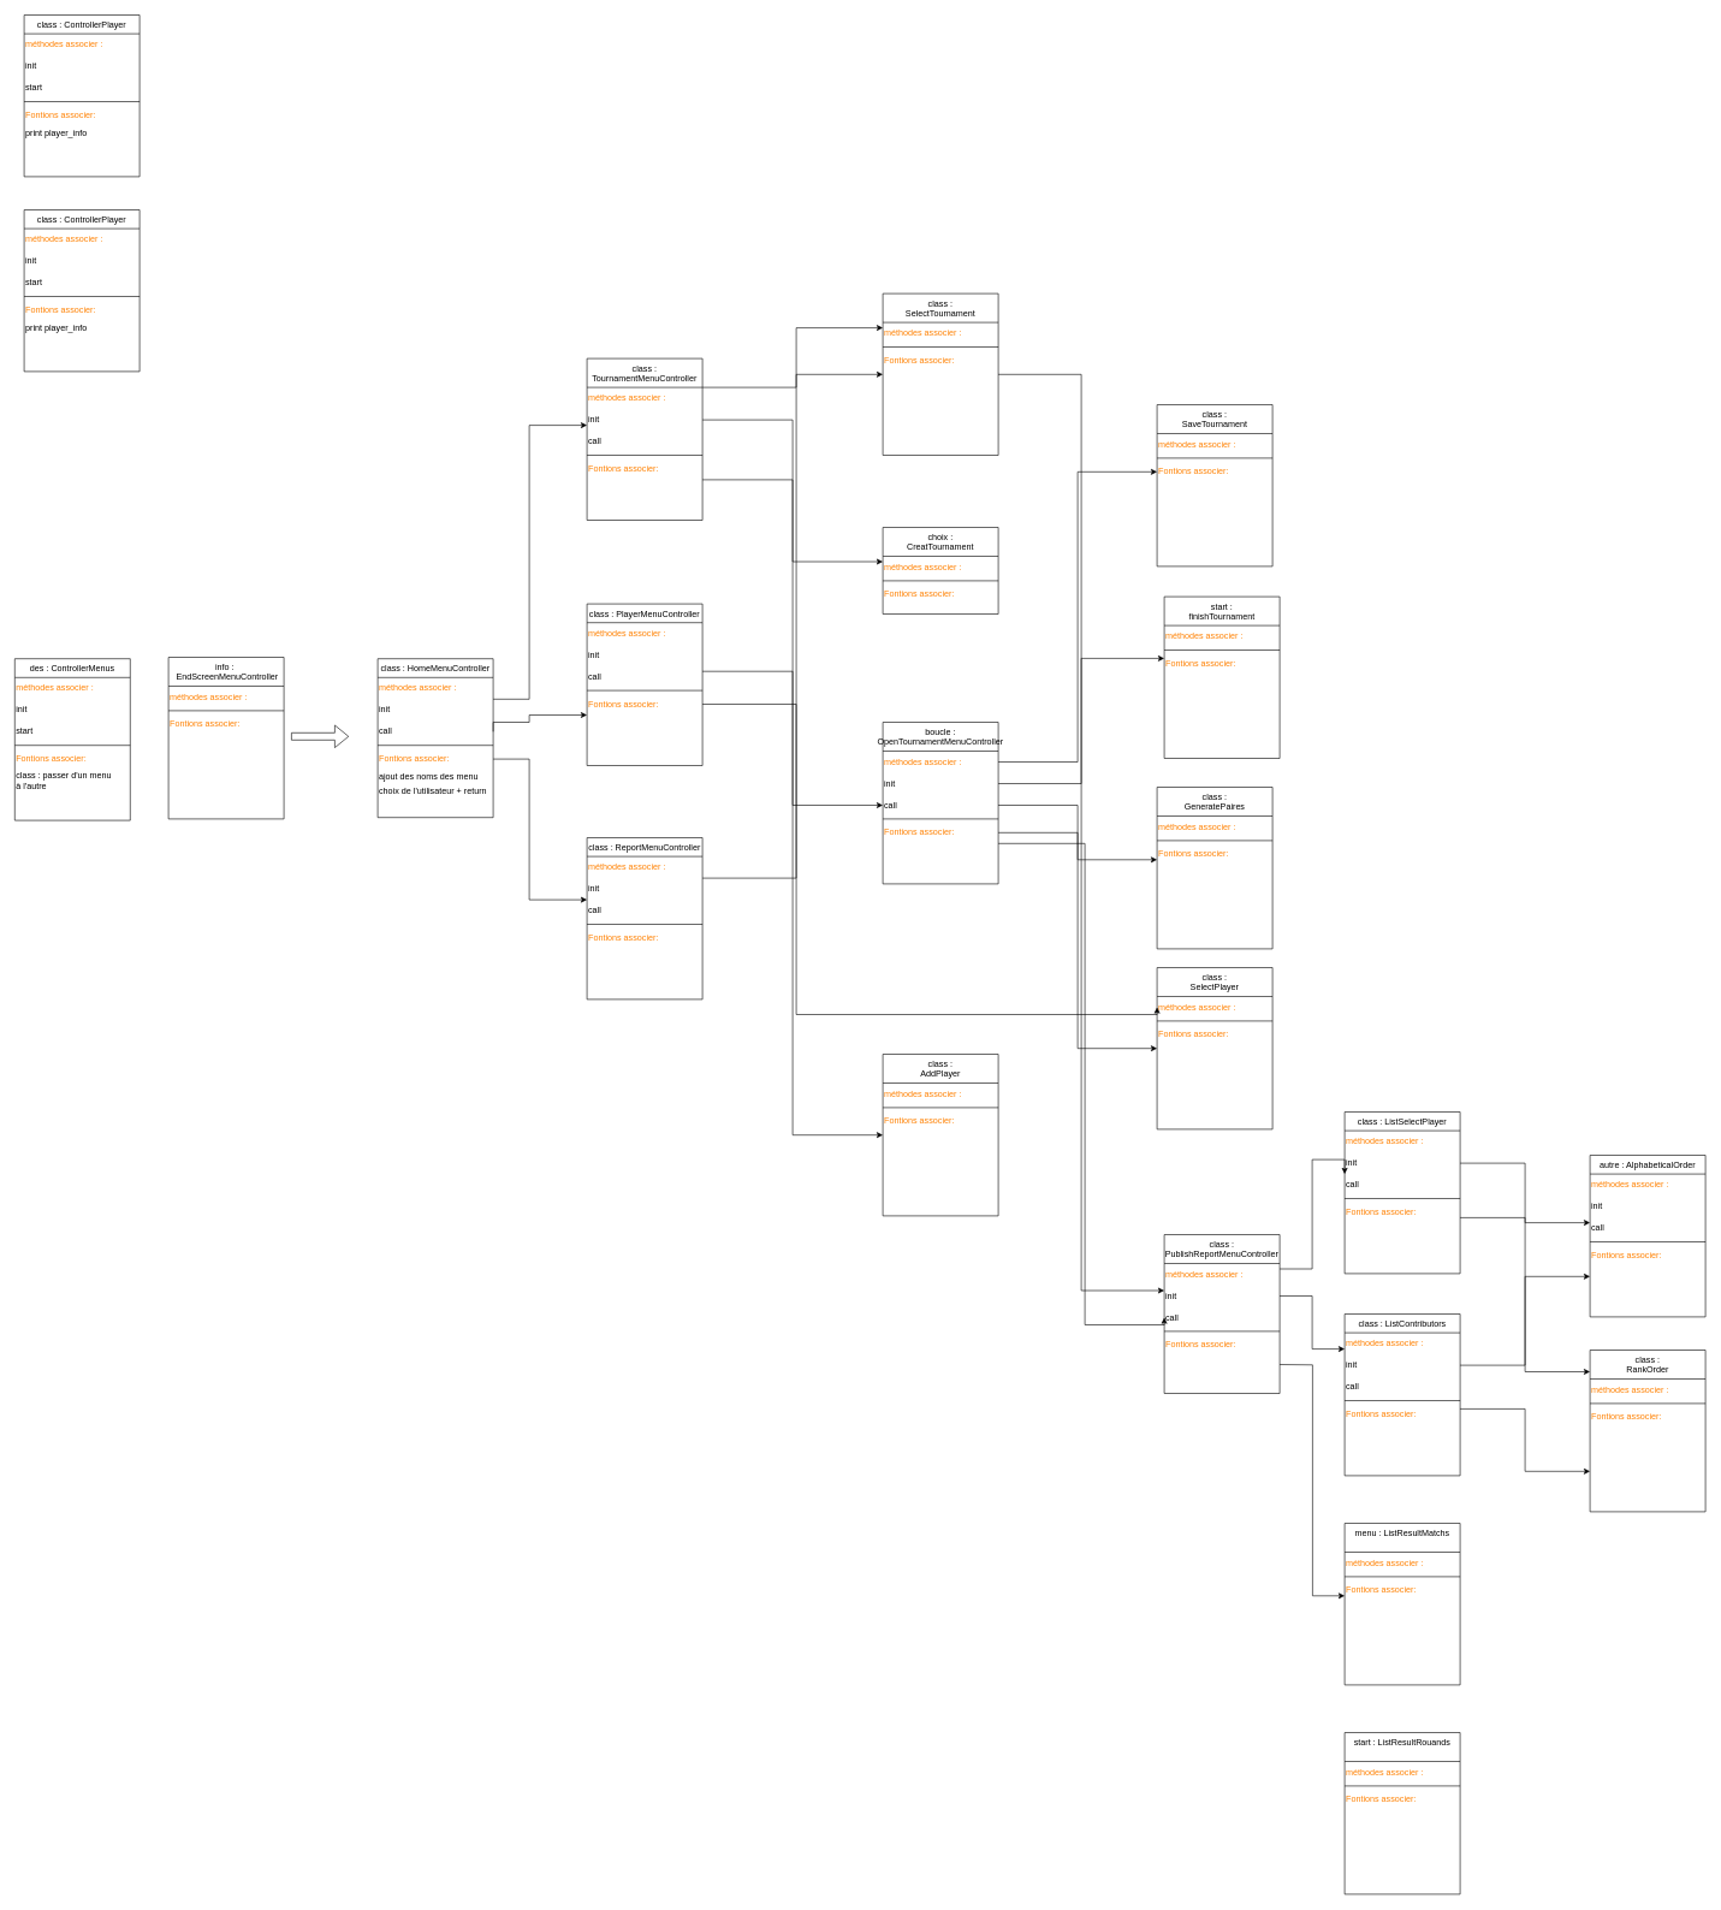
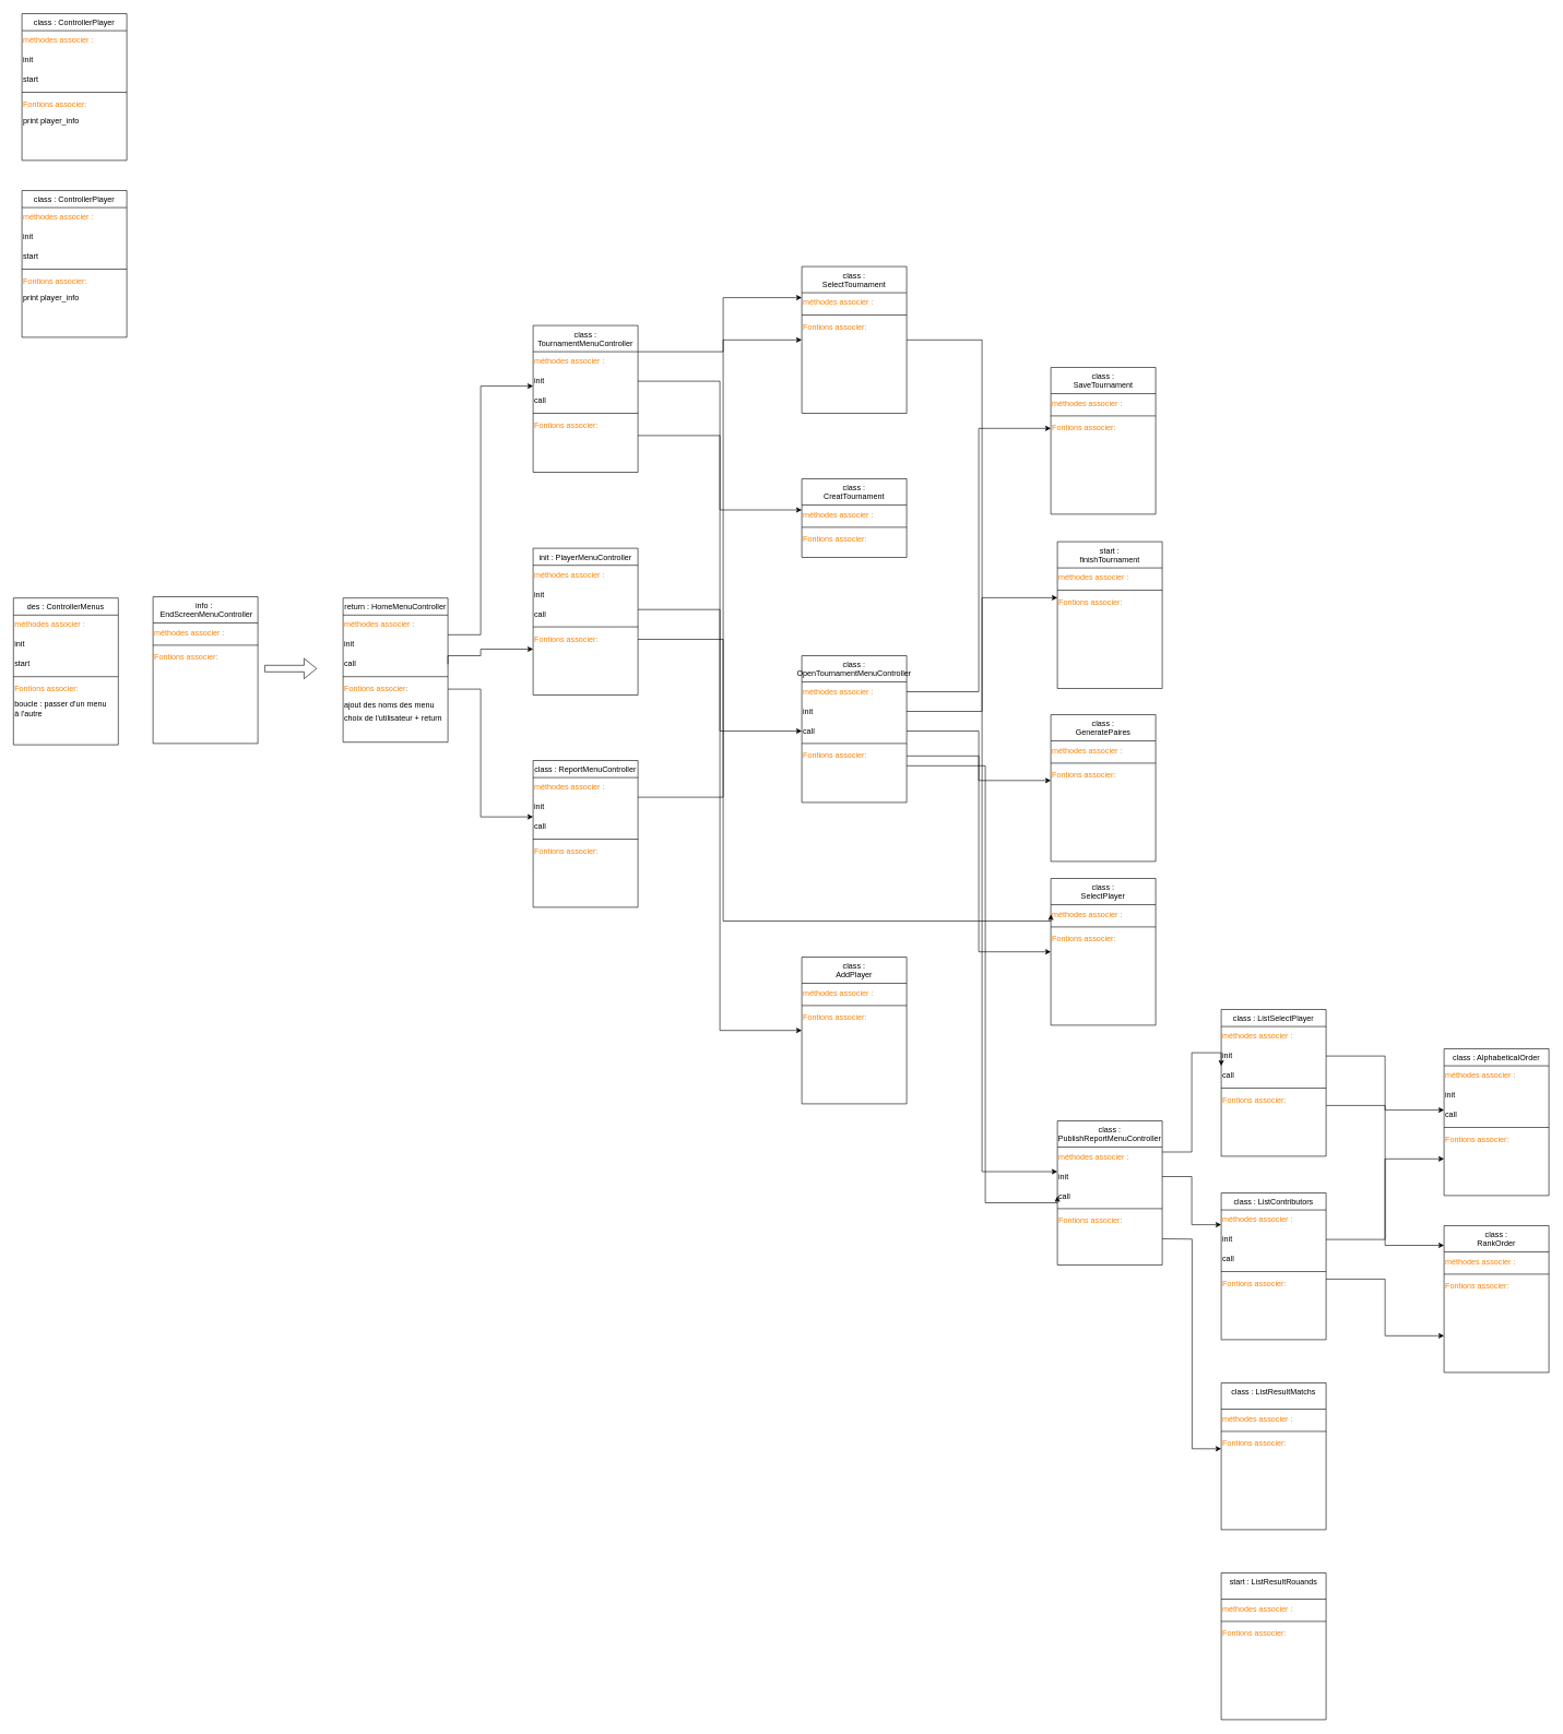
- <mxCell id="90" value="choix : &#10;CreatTournament" style="swimlane;fontStyle=0;align=center;verticalAlign=top;childLayout=stackLayout;horizontal=1;startSize=40;horizontalStack=0;resizeParent=1;resizeLast=0;collapsible=1;marginBottom=0;rounded=0;shadow=0;strokeWidth=1;" vertex="1" parent="1"><mxGeometry x="1223" y="730" width="160" height="120" as="geometry"><mxRectangle x="550" y="140" width="160" height="26" as="alternateBounds" /></mxGeometry></mxCell>
+ <mxCell id="90" value="class : &#10;CreatTournament" style="swimlane;fontStyle=0;align=center;verticalAlign=top;childLayout=stackLayout;horizontal=1;startSize=40;horizontalStack=0;resizeParent=1;resizeLast=0;collapsible=1;marginBottom=0;rounded=0;shadow=0;strokeWidth=1;" vertex="1" parent="1"><mxGeometry x="1223" y="730" width="160" height="120" as="geometry"><mxRectangle x="550" y="140" width="160" height="26" as="alternateBounds" /></mxGeometry></mxCell>
- <mxCell id="55" value="class : PlayerMenuController" style="swimlane;fontStyle=0;align=center;verticalAlign=top;childLayout=stackLayout;horizontal=1;startSize=26;horizontalStack=0;resizeParent=1;resizeLast=0;collapsible=1;marginBottom=0;rounded=0;shadow=0;strokeWidth=1;" vertex="1" parent="1"><mxGeometry x="813" y="836" width="160" height="224" as="geometry"><mxRectangle x="550" y="140" width="160" height="26" as="alternateBounds" /></mxGeometry></mxCell>
+ <mxCell id="55" value="init : PlayerMenuController" style="swimlane;fontStyle=0;align=center;verticalAlign=top;childLayout=stackLayout;horizontal=1;startSize=26;horizontalStack=0;resizeParent=1;resizeLast=0;collapsible=1;marginBottom=0;rounded=0;shadow=0;strokeWidth=1;" vertex="1" parent="1"><mxGeometry x="813" y="836" width="160" height="224" as="geometry"><mxRectangle x="550" y="140" width="160" height="26" as="alternateBounds" /></mxGeometry></mxCell>
- <mxCell id="9" value="class : HomeMenuController" style="swimlane;fontStyle=0;align=center;verticalAlign=top;childLayout=stackLayout;horizontal=1;startSize=26;horizontalStack=0;resizeParent=1;resizeLast=0;collapsible=1;marginBottom=0;rounded=0;shadow=0;strokeWidth=1;" vertex="1" parent="1"><mxGeometry x="523" y="912" width="160" height="220" as="geometry"><mxRectangle x="550" y="140" width="160" height="26" as="alternateBounds" /></mxGeometry></mxCell>
+ <mxCell id="9" value="return : HomeMenuController" style="swimlane;fontStyle=0;align=center;verticalAlign=top;childLayout=stackLayout;horizontal=1;startSize=26;horizontalStack=0;resizeParent=1;resizeLast=0;collapsible=1;marginBottom=0;rounded=0;shadow=0;strokeWidth=1;" vertex="1" parent="1"><mxGeometry x="523" y="912" width="160" height="220" as="geometry"><mxRectangle x="550" y="140" width="160" height="26" as="alternateBounds" /></mxGeometry></mxCell>
- <mxCell id="49" value="boucle : &#10;OpenTournamentMenuController" style="swimlane;fontStyle=0;align=center;verticalAlign=top;childLayout=stackLayout;horizontal=1;startSize=40;horizontalStack=0;resizeParent=1;resizeLast=0;collapsible=1;marginBottom=0;rounded=0;shadow=0;strokeWidth=1;" vertex="1" parent="1"><mxGeometry x="1223" y="1000" width="160" height="224" as="geometry"><mxRectangle x="550" y="140" width="160" height="26" as="alternateBounds" /></mxGeometry></mxCell>
+ <mxCell id="49" value="class : &#10;OpenTournamentMenuController" style="swimlane;fontStyle=0;align=center;verticalAlign=top;childLayout=stackLayout;horizontal=1;startSize=40;horizontalStack=0;resizeParent=1;resizeLast=0;collapsible=1;marginBottom=0;rounded=0;shadow=0;strokeWidth=1;" vertex="1" parent="1"><mxGeometry x="1223" y="1000" width="160" height="224" as="geometry"><mxRectangle x="550" y="140" width="160" height="26" as="alternateBounds" /></mxGeometry></mxCell>
- <mxCell id="8" value="class : passer d'un menu &lt;br&gt;à l'autre" style="text;html=1;align=left;verticalAlign=middle;resizable=0;points=[];autosize=1;strokeColor=none;fillColor=none;fontColor=#000000;" vertex="1" parent="2"><mxGeometry y="154" width="160" height="30" as="geometry" /></mxCell>
+ <mxCell id="8" value="boucle : passer d'un menu &lt;br&gt;à l'autre" style="text;html=1;align=left;verticalAlign=middle;resizable=0;points=[];autosize=1;strokeColor=none;fillColor=none;fontColor=#000000;" vertex="1" parent="2"><mxGeometry y="154" width="160" height="30" as="geometry" /></mxCell>
- <mxCell id="68" value="autre : AlphabeticalOrder" style="swimlane;fontStyle=0;align=center;verticalAlign=top;childLayout=stackLayout;horizontal=1;startSize=26;horizontalStack=0;resizeParent=1;resizeLast=0;collapsible=1;marginBottom=0;rounded=0;shadow=0;strokeWidth=1;" vertex="1" parent="1"><mxGeometry x="2203" y="1600" width="160" height="224" as="geometry"><mxRectangle x="550" y="140" width="160" height="26" as="alternateBounds" /></mxGeometry></mxCell>
+ <mxCell id="68" value="class : AlphabeticalOrder" style="swimlane;fontStyle=0;align=center;verticalAlign=top;childLayout=stackLayout;horizontal=1;startSize=26;horizontalStack=0;resizeParent=1;resizeLast=0;collapsible=1;marginBottom=0;rounded=0;shadow=0;strokeWidth=1;" vertex="1" parent="1"><mxGeometry x="2203" y="1600" width="160" height="224" as="geometry"><mxRectangle x="550" y="140" width="160" height="26" as="alternateBounds" /></mxGeometry></mxCell>
- <mxCell id="107" value="menu : ListResultMatchs" style="swimlane;fontStyle=0;align=center;verticalAlign=top;childLayout=stackLayout;horizontal=1;startSize=40;horizontalStack=0;resizeParent=1;resizeLast=0;collapsible=1;marginBottom=0;rounded=0;shadow=0;strokeWidth=1;" vertex="1" parent="1"><mxGeometry x="1863" y="2110" width="160" height="224" as="geometry"><mxRectangle x="550" y="140" width="160" height="26" as="alternateBounds" /></mxGeometry></mxCell>
+ <mxCell id="107" value="class : ListResultMatchs" style="swimlane;fontStyle=0;align=center;verticalAlign=top;childLayout=stackLayout;horizontal=1;startSize=40;horizontalStack=0;resizeParent=1;resizeLast=0;collapsible=1;marginBottom=0;rounded=0;shadow=0;strokeWidth=1;" vertex="1" parent="1"><mxGeometry x="1863" y="2110" width="160" height="224" as="geometry"><mxRectangle x="550" y="140" width="160" height="26" as="alternateBounds" /></mxGeometry></mxCell>
